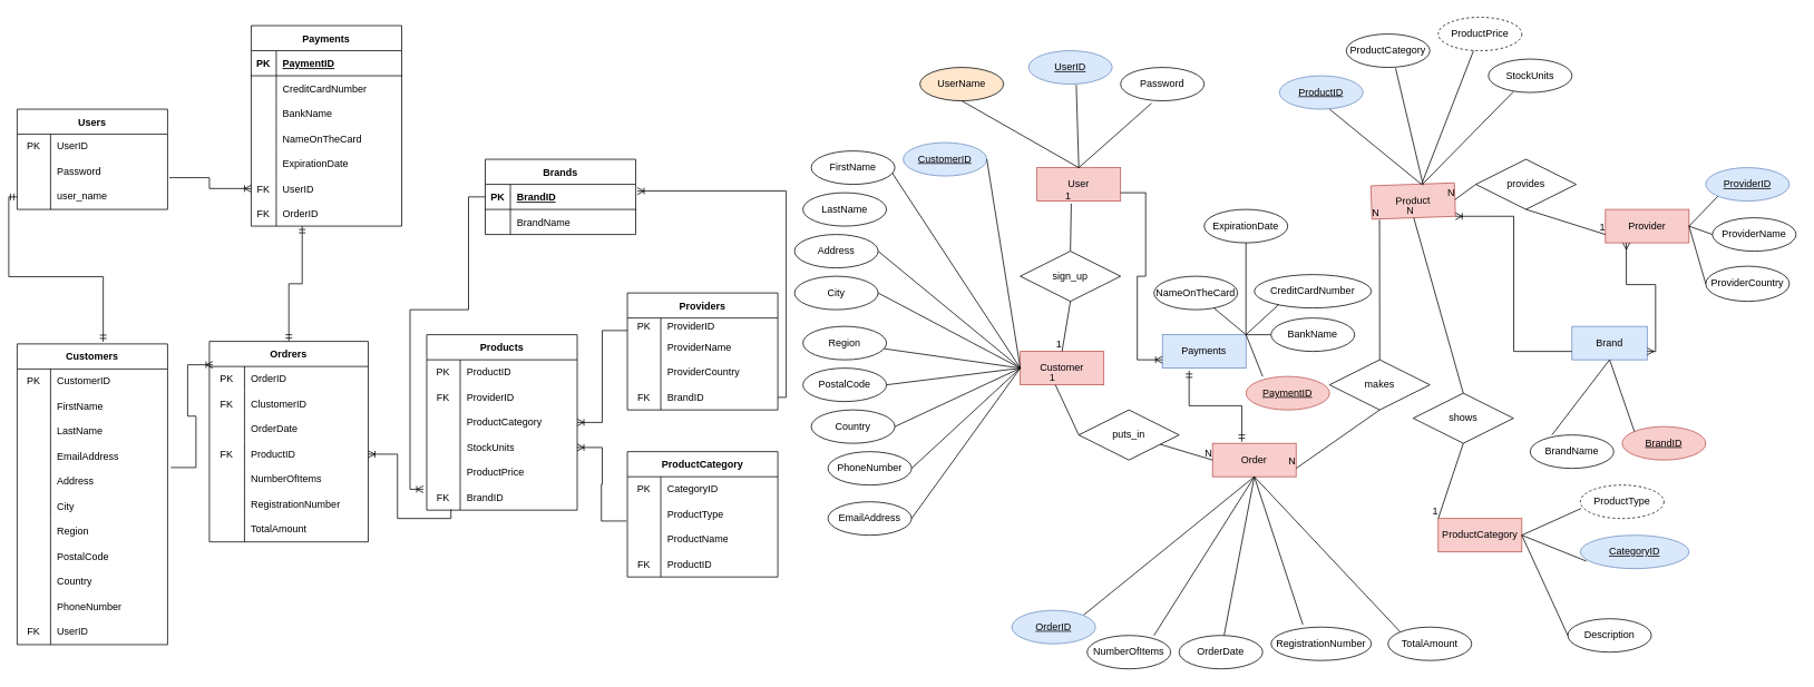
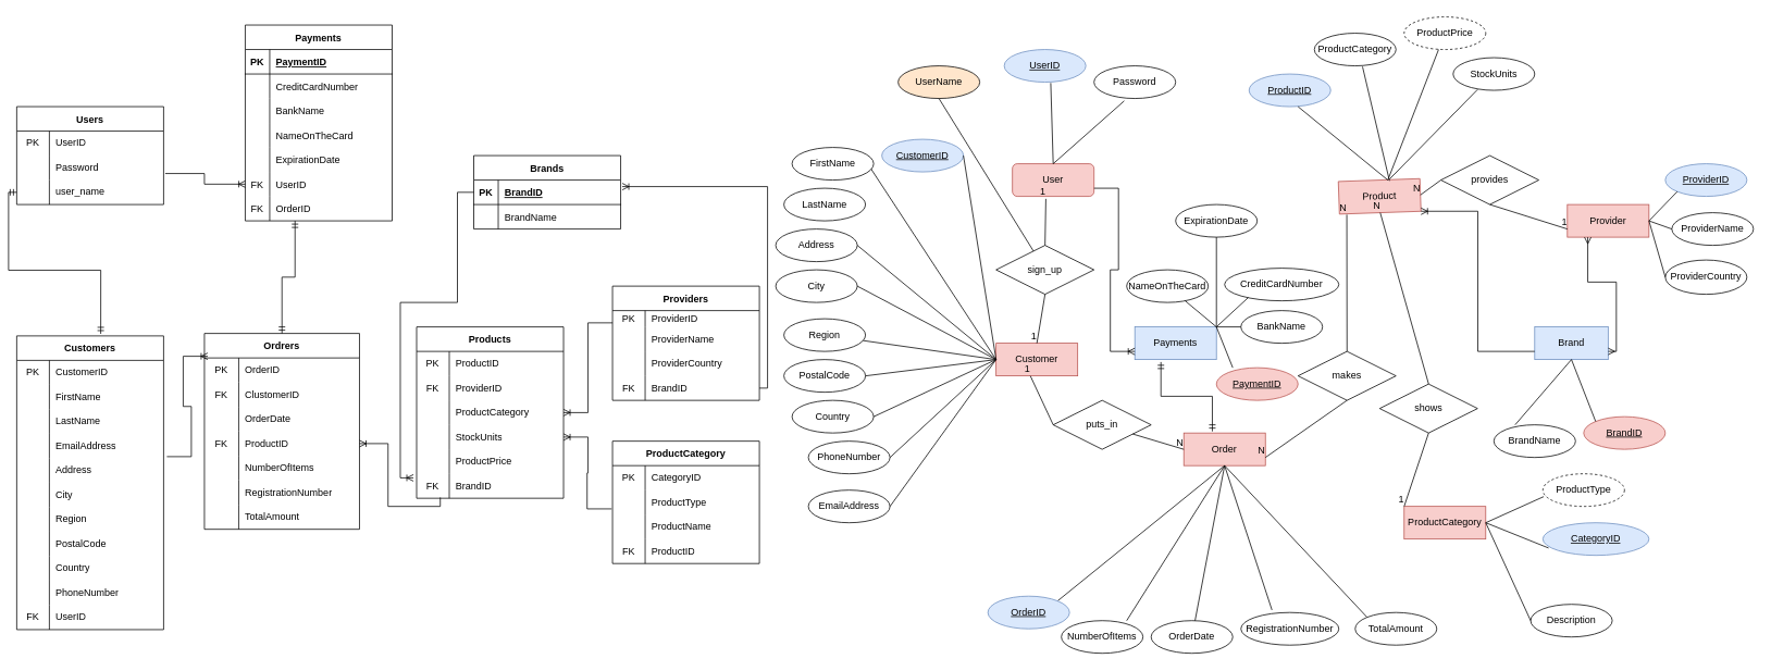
- <mxCell id="196" value="" style="endArrow=none;html=1;rounded=0;entryX=0.5;entryY=0;entryDx=0;entryDy=0;exitX=0.5;exitY=1;exitDx=0;exitDy=0;" parent="1" source="195" target="118" edge="1"><mxGeometry relative="1" as="geometry"><mxPoint x="1150" y="140" as="sourcePoint" /><mxPoint x="1310" y="140" as="targetPoint" /></mxGeometry></mxCell>
+ <mxCell id="196" value="" style="endArrow=none;html=1;rounded=0;exitX=0.5;exitY=1;exitDx=0;exitDy=0;" parent="1" source="195" target="124" edge="1"><mxGeometry relative="1" as="geometry"><mxPoint x="1150" y="140" as="sourcePoint" /><mxPoint x="1310" y="140" as="targetPoint" /></mxGeometry></mxCell>
- <mxCell id="118" value="User" style="whiteSpace=wrap;html=1;align=center;fillColor=#f8cecc;strokeColor=#b85450;" parent="1" vertex="1"><mxGeometry x="1240" y="200" width="100" height="40" as="geometry" /></mxCell>
+ <mxCell id="118" value="User" style="whiteSpace=wrap;html=1;align=center;fillColor=#f8cecc;strokeColor=#b85450;rounded=1;" parent="1" vertex="1"><mxGeometry x="1240" y="200" width="100" height="40" as="geometry" /></mxCell>
- <mxCell id="232" value="Brand" style="whiteSpace=wrap;html=1;align=center;fillColor=#dae8fc;strokeColor=#6c8ebf;" vertex="1" parent="1"><mxGeometry x="1880" y="390" width="90" height="40" as="geometry" /></mxCell>
+ <mxCell id="232" value="Brand" style="whiteSpace=wrap;html=1;align=center;fillColor=#dae8fc;strokeColor=#6c8ebf;" vertex="1" parent="1"><mxGeometry x="1880" y="400" width="90" height="40" as="geometry" /></mxCell>
